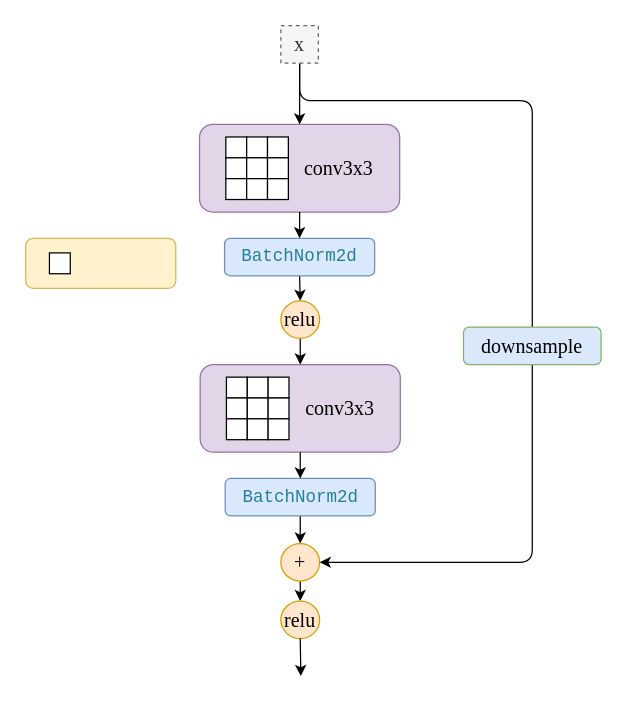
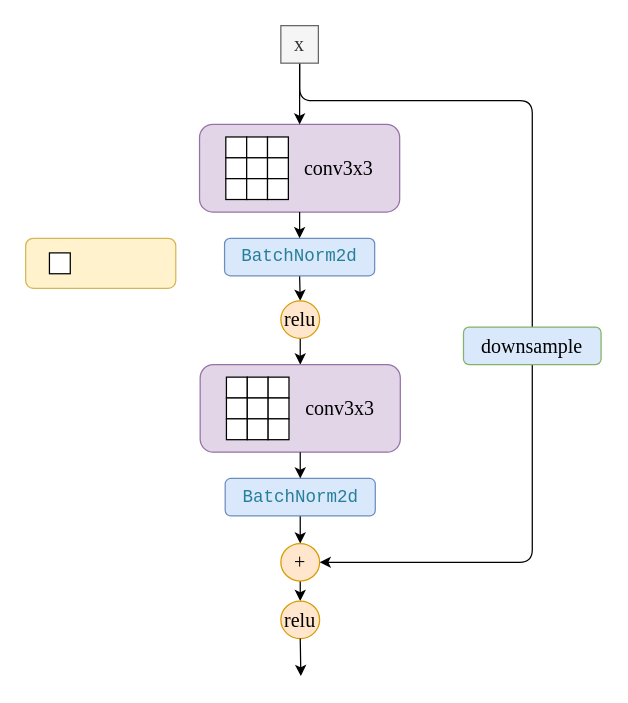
- <mxCell id="22" value="x" style="rounded=0;whiteSpace=wrap;html=1;fontFamily=Times New Roman;fontSize=16;fillColor=#f5f5f5;fontColor=#333333;strokeColor=#666666;dashed=1;" vertex="1" parent="1"><mxGeometry x="224" y="20" width="30" height="30" as="geometry" /></mxCell>
+ <mxCell id="22" value="x" style="rounded=0;whiteSpace=wrap;html=1;fontFamily=Times New Roman;fontSize=16;fillColor=#f5f5f5;fontColor=#333333;strokeColor=#666666;" vertex="1" parent="1"><mxGeometry x="224" y="20" width="30" height="30" as="geometry" /></mxCell>
